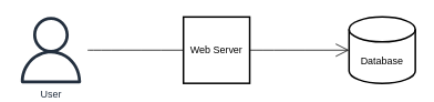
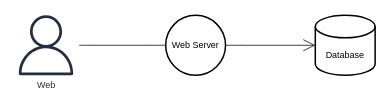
- <mxCell id="4" value="Web Server" style="whiteSpace=wrap;html=1;aspect=fixed;hachureGap=4;pointerEvents=0;strokeWidth=2;" parent="1" vertex="1"><mxGeometry x="220" y="20" width="80" height="80" as="geometry" /></mxCell>
+ <mxCell id="4" value="Web Server" style="ellipse;whiteSpace=wrap;html=1;aspect=fixed;hachureGap=4;pointerEvents=0;strokeWidth=2;" parent="1" vertex="1"><mxGeometry x="220" y="20" width="80" height="80" as="geometry" /></mxCell>
- <mxCell id="6" value="User" style="sketch=0;outlineConnect=0;fontColor=#232F3E;gradientColor=none;fillColor=#232F3E;strokeColor=none;dashed=0;verticalLabelPosition=bottom;verticalAlign=top;align=center;html=1;fontSize=12;fontStyle=0;aspect=fixed;pointerEvents=1;shape=mxgraph.aws4.user;hachureGap=4;" parent="1" vertex="1"><mxGeometry x="20" y="20" width="80" height="80" as="geometry" /></mxCell>
+ <mxCell id="6" value="Web" style="sketch=0;outlineConnect=0;fontColor=#232F3E;gradientColor=none;fillColor=#232F3E;strokeColor=none;dashed=0;verticalLabelPosition=bottom;verticalAlign=top;align=center;html=1;fontSize=12;fontStyle=0;aspect=fixed;pointerEvents=1;shape=mxgraph.aws4.user;hachureGap=4;" parent="1" vertex="1"><mxGeometry x="20" y="20" width="80" height="80" as="geometry" /></mxCell>
